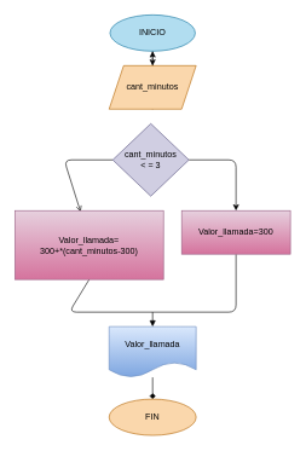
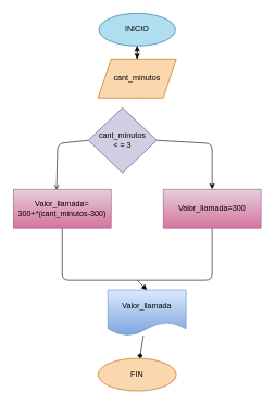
- <mxCell id="7" value="&lt;font color=&quot;#000000&quot;&gt;cant_minutos&lt;br&gt;&amp;lt; = 3&lt;/font&gt;" style="rhombus;whiteSpace=wrap;html=1;fillColor=#d0cee2;strokeColor=#56517e;" parent="1" vertex="1"><mxGeometry x="155" y="170" width="105" height="100" as="geometry" /></mxCell>
+ <mxCell id="7" value="&lt;font color=&quot;#000000&quot;&gt;cant_minutos&lt;br&gt;&amp;lt; = 3&lt;/font&gt;" style="rhombus;whiteSpace=wrap;html=1;fillColor=#d0cee2;strokeColor=#56517e;" parent="1" vertex="1"><mxGeometry x="135" y="165" width="105" height="100" as="geometry" /></mxCell>
- <mxCell id="9" value="&lt;font color=&quot;#000000&quot;&gt;Valor_llamada=&lt;br&gt;300+*(cant_minutos-300)&lt;/font&gt;" style="rounded=0;whiteSpace=wrap;html=1;fillColor=#e6d0de;strokeColor=#996185;gradientColor=#d5739d;" parent="1" vertex="1"><mxGeometry x="20" y="290" width="205" height="95" as="geometry" /></mxCell>
+ <mxCell id="9" value="&lt;font color=&quot;#000000&quot;&gt;Valor_llamada=&lt;br&gt;300+*(cant_minutos-300)&lt;/font&gt;" style="rounded=0;whiteSpace=wrap;html=1;fillColor=#e6d0de;strokeColor=#996185;gradientColor=#d5739d;" parent="1" vertex="1"><mxGeometry x="20" y="290" width="150" height="60" as="geometry" /></mxCell>
- <mxCell id="14" value="&lt;font color=&quot;#000000&quot;&gt;Valor_llamada&lt;/font&gt;" style="shape=document;whiteSpace=wrap;html=1;boundedLbl=1;fillColor=#dae8fc;strokeColor=#6c8ebf;gradientColor=#7ea6e0;" parent="1" vertex="1"><mxGeometry x="150" y="450" width="120" height="70" as="geometry" /></mxCell>
+ <mxCell id="14" value="&lt;font color=&quot;#000000&quot;&gt;Valor_llamada&lt;/font&gt;" style="shape=document;whiteSpace=wrap;html=1;boundedLbl=1;fillColor=#dae8fc;strokeColor=#6c8ebf;gradientColor=#7ea6e0;" parent="1" vertex="1"><mxGeometry x="165" y="445" width="120" height="70" as="geometry" /></mxCell>
